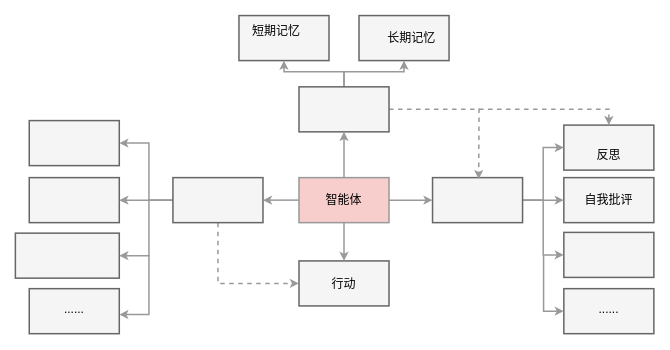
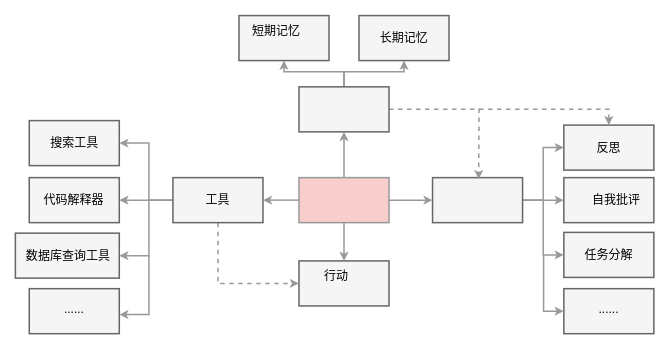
- <mxCell id="35" value="&lt;span style=&quot;font-size: 16px;&quot;&gt;长期记忆&lt;/span&gt;" style="text;html=1;align=center;verticalAlign=middle;whiteSpace=wrap;rounded=0;" vertex="1" parent="1"><mxGeometry x="503" y="35" width="90" height="30" as="geometry" /></mxCell>
+ <mxCell id="35" value="&lt;span style=&quot;font-size: 16px;&quot;&gt;长期记忆&lt;/span&gt;" style="text;html=1;align=center;verticalAlign=middle;whiteSpace=wrap;rounded=0;" vertex="1" parent="1"><mxGeometry x="493" y="35" width="90" height="30" as="geometry" /></mxCell>
+ <mxCell id="36" value="&lt;span style=&quot;font-size: 16px;&quot;&gt;搜索工具&lt;/span&gt;" style="text;html=1;align=center;verticalAlign=middle;whiteSpace=wrap;rounded=0;" vertex="1" parent="1"><mxGeometry x="54" y="175" width="90" height="30" as="geometry" /></mxCell>
- <mxCell id="40" value="&lt;span style=&quot;font-size: 16px;&quot;&gt;反思&lt;/span&gt;" style="text;html=1;align=center;verticalAlign=middle;whiteSpace=wrap;rounded=0;" vertex="1" parent="1"><mxGeometry x="766" y="191" width="90" height="30" as="geometry" /></mxCell>
+ <mxCell id="40" value="&lt;span style=&quot;font-size: 16px;&quot;&gt;反思&lt;/span&gt;" style="text;html=1;align=center;verticalAlign=middle;whiteSpace=wrap;rounded=0;" vertex="1" parent="1"><mxGeometry x="766" y="181" width="90" height="30" as="geometry" /></mxCell>
+ <mxCell id="37" value="&lt;span style=&quot;font-size: 16px;&quot;&gt;代码解释器&lt;/span&gt;" style="text;html=1;align=center;verticalAlign=middle;whiteSpace=wrap;rounded=0;" vertex="1" parent="1"><mxGeometry x="53" y="251" width="90" height="30" as="geometry" /></mxCell>
+ <mxCell id="32" value="&lt;span style=&quot;font-size: 16px;&quot;&gt;工具&lt;/span&gt;" style="text;html=1;align=center;verticalAlign=middle;whiteSpace=wrap;rounded=0;" vertex="1" parent="1"><mxGeometry x="260" y="251" width="60" height="30" as="geometry" /></mxCell>
- <mxCell id="31" value="&lt;font style=&quot;font-size: 16px;&quot;&gt;智能体&lt;/font&gt;" style="text;html=1;align=center;verticalAlign=middle;whiteSpace=wrap;rounded=0;" vertex="1" parent="1"><mxGeometry x="428" y="251" width="60" height="30" as="geometry" /></mxCell>
- <mxCell id="41" value="&lt;font style=&quot;font-size: 16px;&quot;&gt;自我批评&lt;/font&gt;" style="text;html=1;align=center;verticalAlign=middle;whiteSpace=wrap;rounded=0;" vertex="1" parent="1"><mxGeometry x="766" y="251" width="90" height="30" as="geometry" /></mxCell>
+ <mxCell id="41" value="&lt;font style=&quot;font-size: 16px;&quot;&gt;自我批评&lt;/font&gt;" style="text;html=1;align=center;verticalAlign=middle;whiteSpace=wrap;rounded=0;" vertex="1" parent="1"><mxGeometry x="776" y="251" width="90" height="30" as="geometry" /></mxCell>
+ <mxCell id="38" value="&lt;span style=&quot;font-size: 16px;&quot;&gt;数据库查询工具&lt;/span&gt;" style="text;html=1;align=center;verticalAlign=middle;whiteSpace=wrap;rounded=0;" vertex="1" parent="1"><mxGeometry x="29.75" y="325" width="121" height="30" as="geometry" /></mxCell>
+ <mxCell id="42" value="&lt;span style=&quot;font-size: 16px;&quot;&gt;任务分解&lt;/span&gt;" style="text;html=1;align=center;verticalAlign=middle;whiteSpace=wrap;rounded=0;" vertex="1" parent="1"><mxGeometry x="766" y="324" width="90" height="30" as="geometry" /></mxCell>
- <mxCell id="33" value="&lt;span style=&quot;font-size: 16px;&quot;&gt;行动&lt;/span&gt;" style="text;html=1;align=center;verticalAlign=middle;whiteSpace=wrap;rounded=0;" vertex="1" parent="1"><mxGeometry x="428" y="362" width="60" height="30" as="geometry" /></mxCell>
+ <mxCell id="33" value="&lt;span style=&quot;font-size: 16px;&quot;&gt;行动&lt;/span&gt;" style="text;html=1;align=center;verticalAlign=middle;whiteSpace=wrap;rounded=0;" vertex="1" parent="1"><mxGeometry x="418" y="352" width="60" height="30" as="geometry" /></mxCell>
